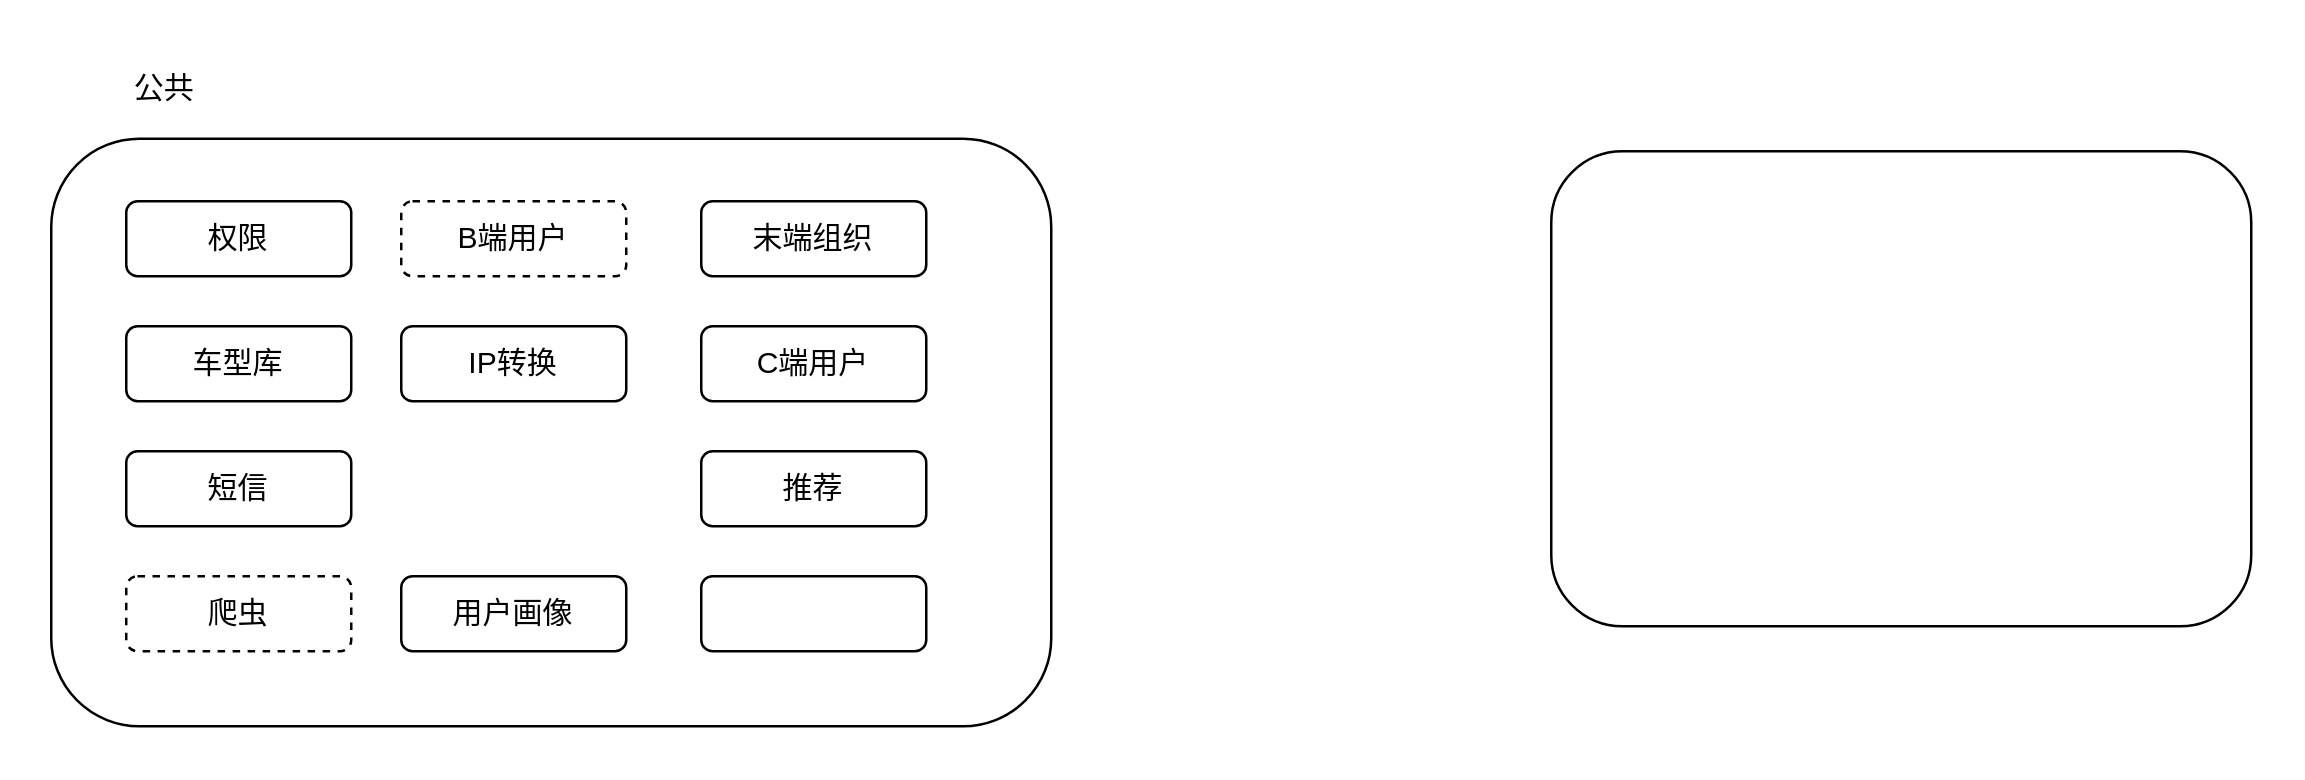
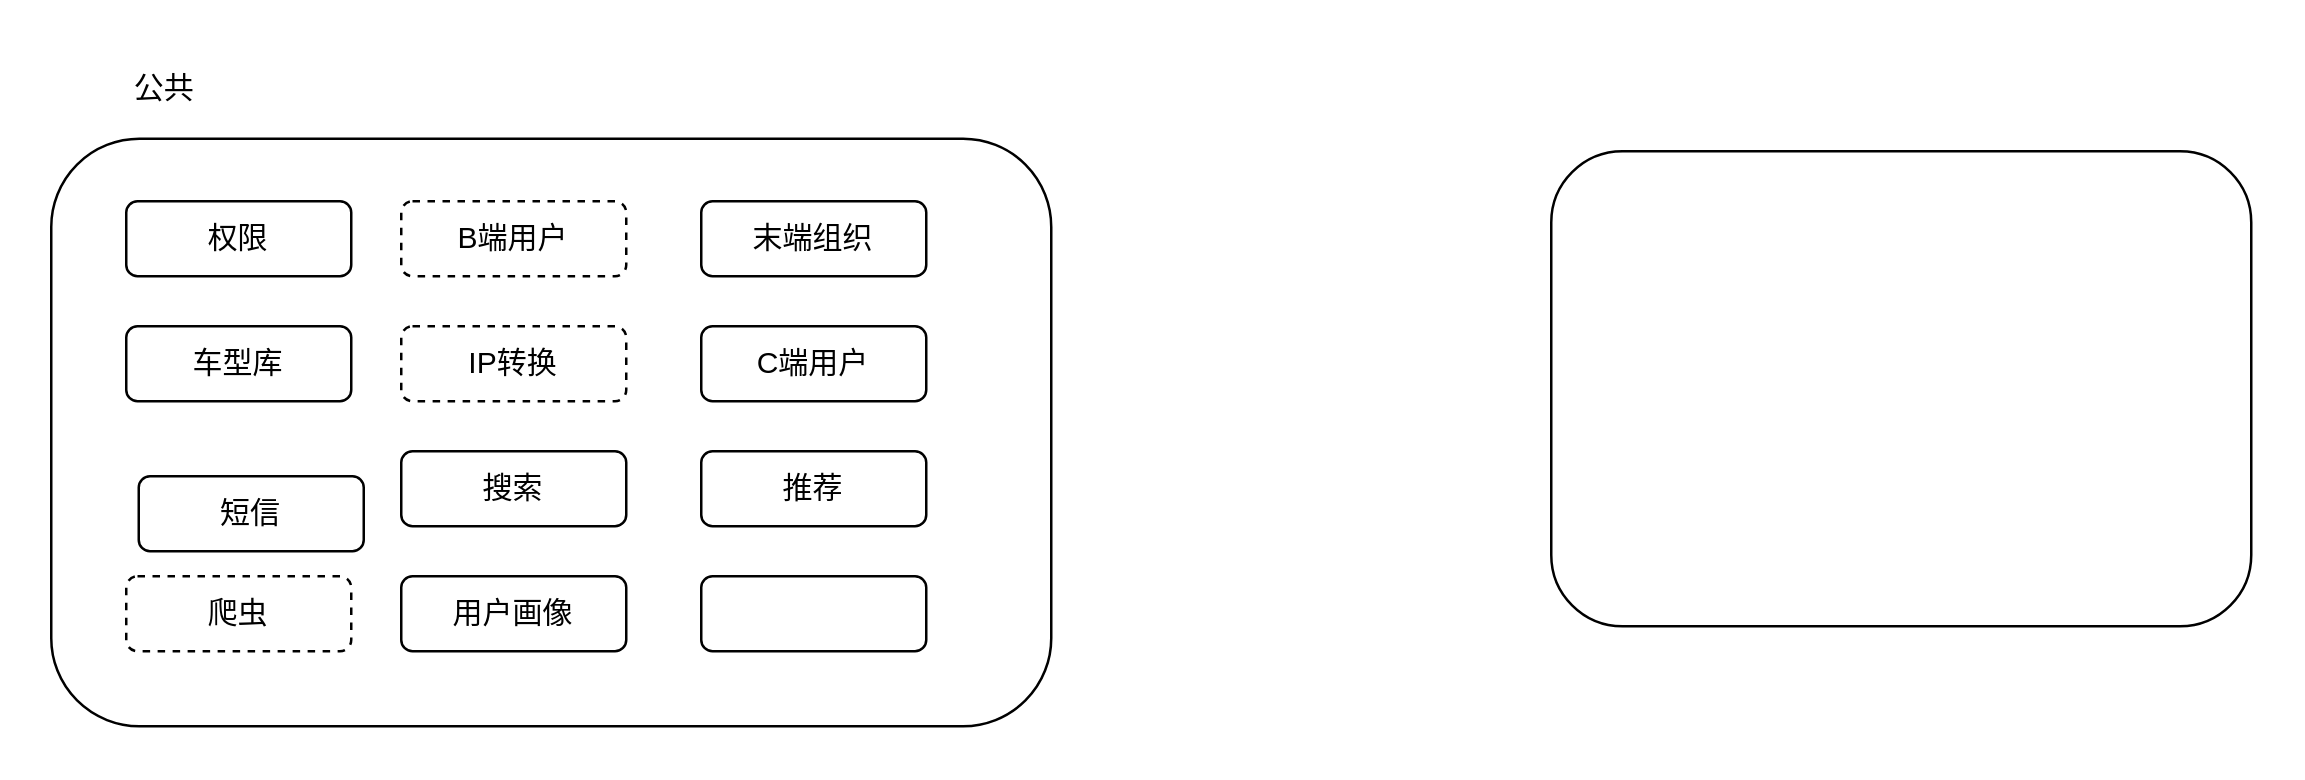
- <mxCell id="9" value="IP转换" style="rounded=1;whiteSpace=wrap;html=1;" vertex="1" parent="1"><mxGeometry x="160" y="130" width="90" height="30" as="geometry" /></mxCell>
+ <mxCell id="9" value="IP转换" style="rounded=1;whiteSpace=wrap;html=1;dashed=1;" vertex="1" parent="1"><mxGeometry x="160" y="130" width="90" height="30" as="geometry" /></mxCell>
- <mxCell id="11" value="短信" style="rounded=1;whiteSpace=wrap;html=1;" vertex="1" parent="1"><mxGeometry x="50" y="180" width="90" height="30" as="geometry" /></mxCell>
+ <mxCell id="11" value="短信" style="rounded=1;whiteSpace=wrap;html=1;" vertex="1" parent="1"><mxGeometry x="55" y="190" width="90" height="30" as="geometry" /></mxCell>
+ <mxCell id="12" value="搜索" style="rounded=1;whiteSpace=wrap;html=1;" vertex="1" parent="1"><mxGeometry x="160" y="180" width="90" height="30" as="geometry" /></mxCell>
